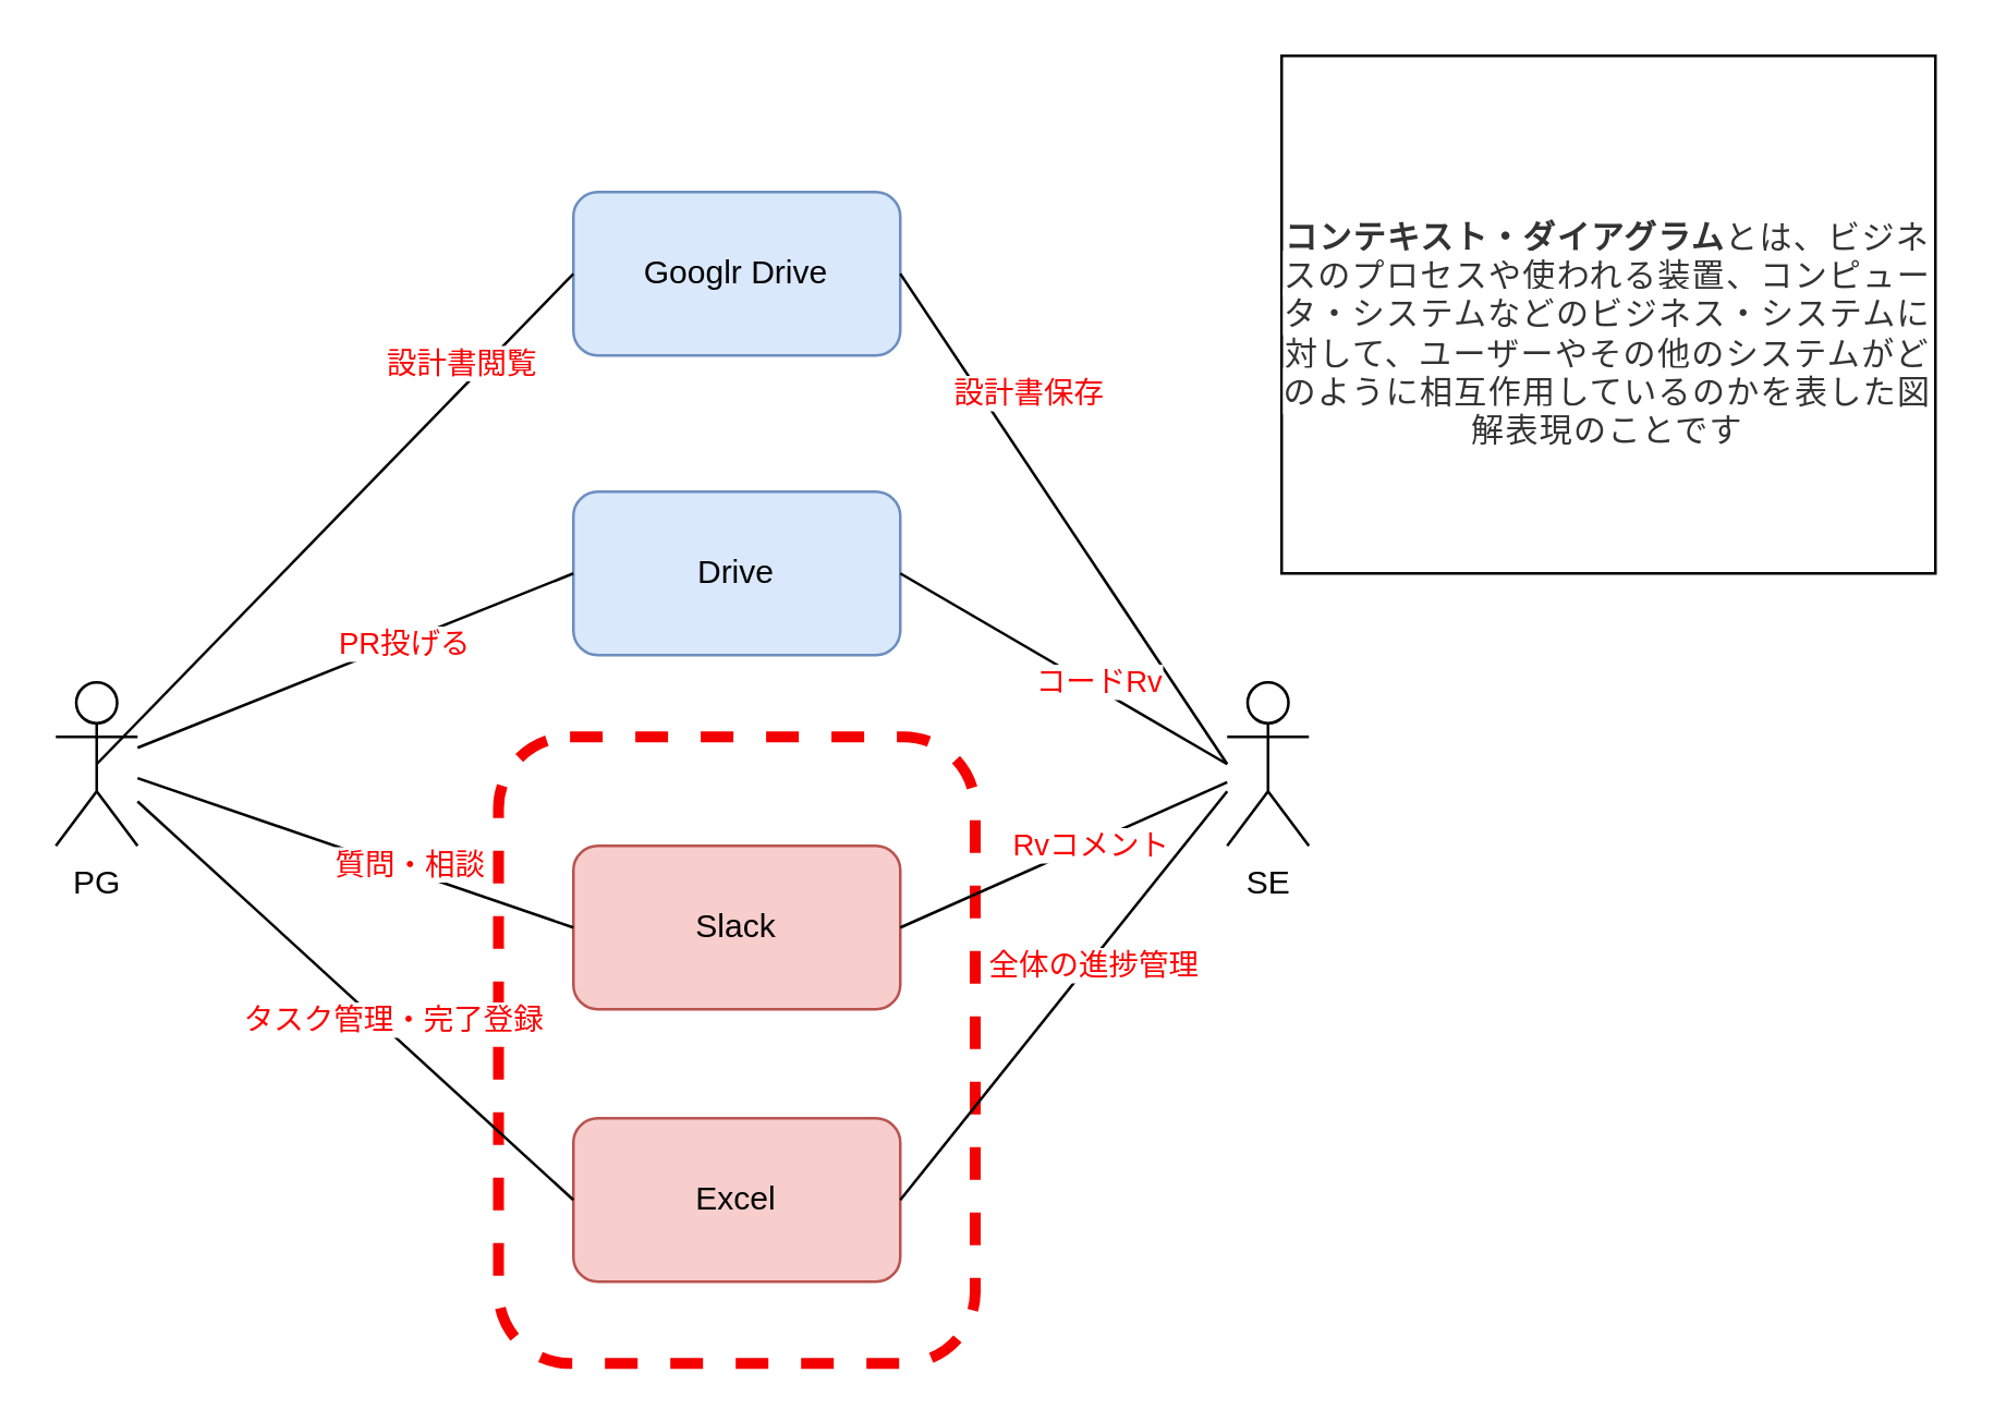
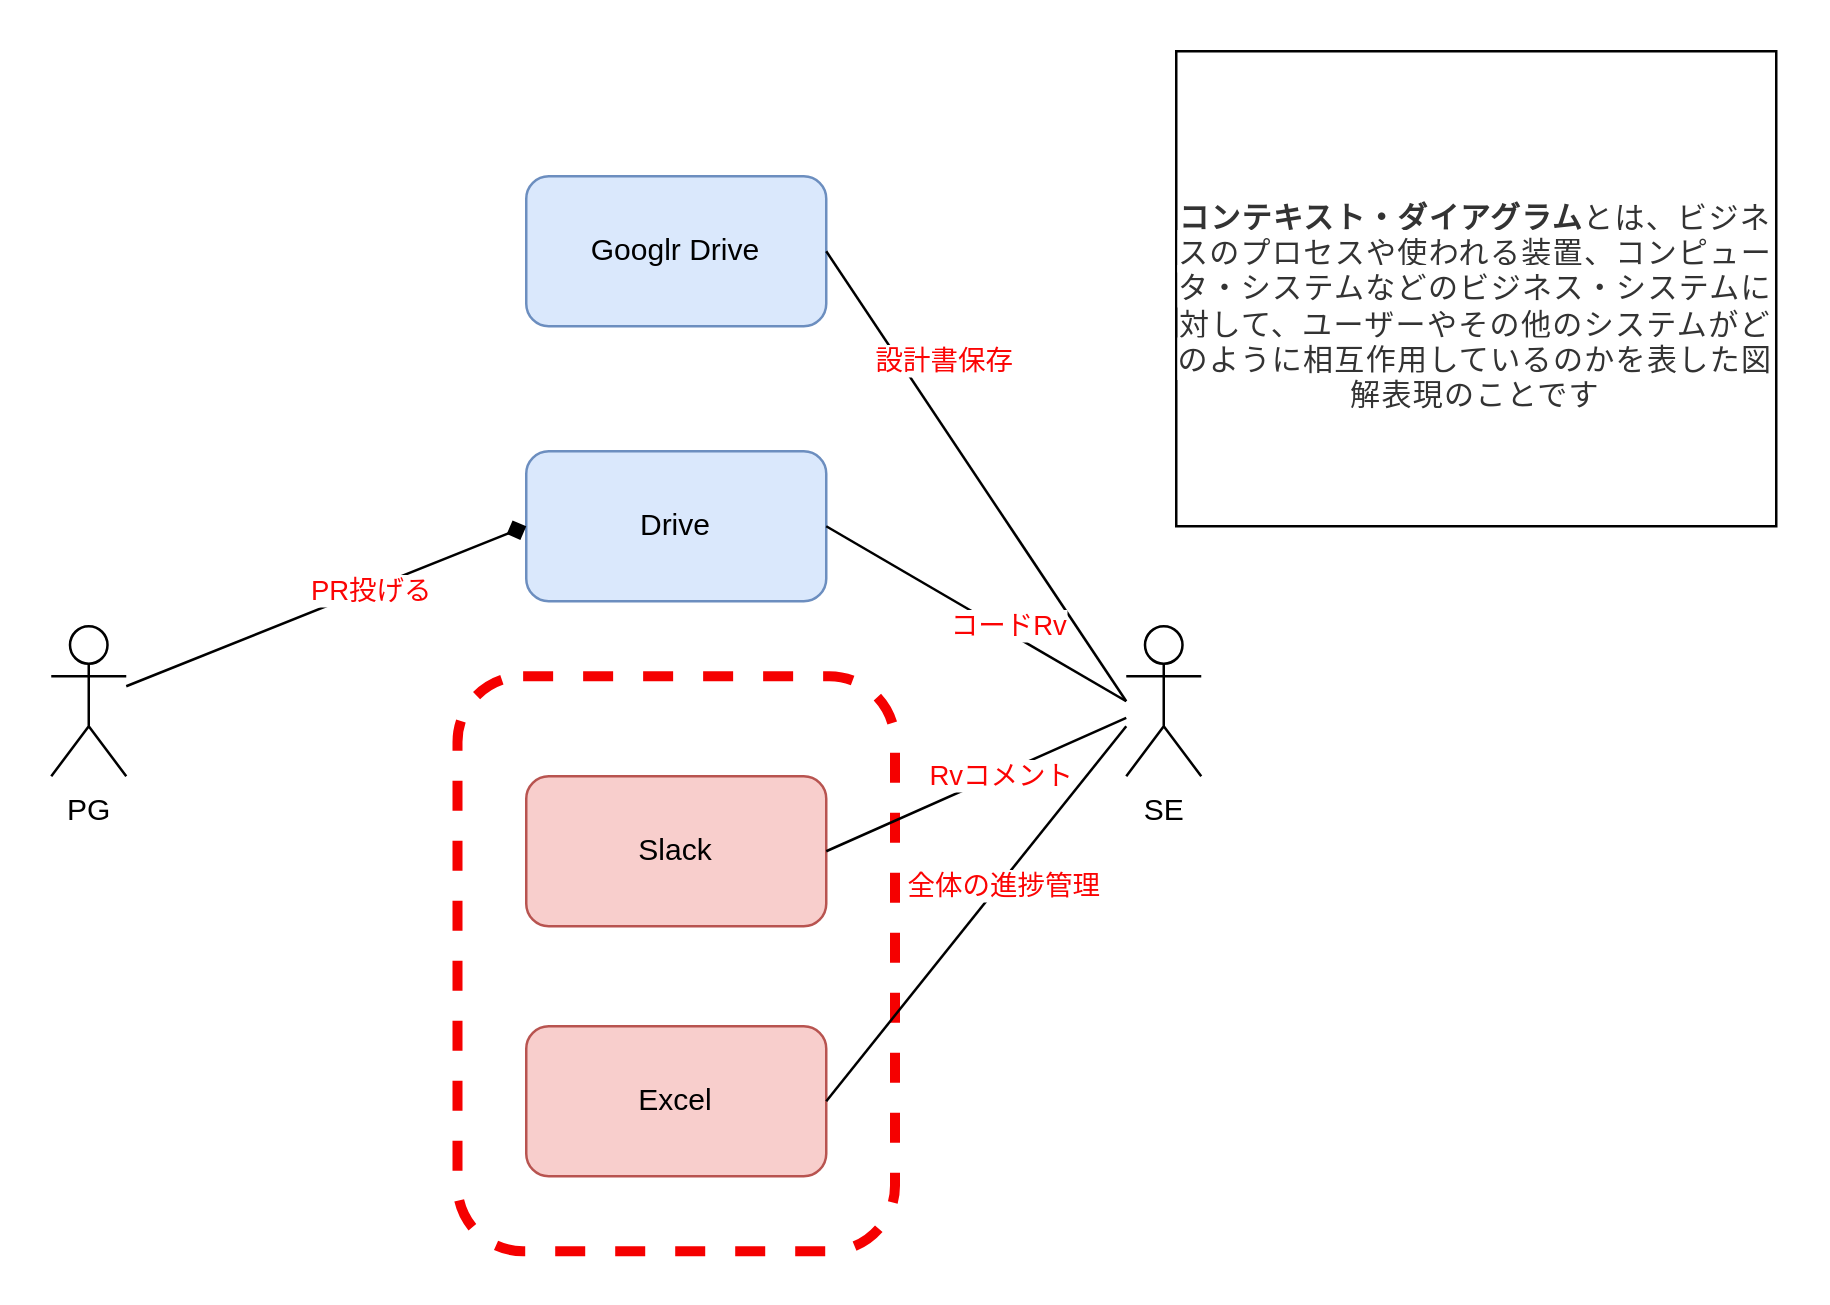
- <mxCell id="9" value="" style="endArrow=none;html=1;rounded=0;entryX=0;entryY=0.5;entryDx=0;entryDy=0;exitX=0.5;exitY=0.5;exitDx=0;exitDy=0;exitPerimeter=0;" parent="1" source="3" target="5" edge="1"><mxGeometry width="50" height="50" relative="1" as="geometry"><mxPoint x="220" y="300" as="sourcePoint" /><mxPoint x="270" y="250" as="targetPoint" /></mxGeometry></mxCell>
- <mxCell id="10" value="設計書閲覧" style="edgeLabel;html=1;align=center;verticalAlign=middle;resizable=0;points=[];fontColor=#fb0404;" parent="9" vertex="1" connectable="0"><mxGeometry x="0.587" y="7" relative="1" as="geometry"><mxPoint as="offset" /></mxGeometry></mxCell>
- <mxCell id="15" value="" style="endArrow=none;html=1;rounded=0;entryX=0;entryY=0.5;entryDx=0;entryDy=0;" parent="1" source="3" target="6" edge="1"><mxGeometry width="50" height="50" relative="1" as="geometry"><mxPoint x="220" y="300" as="sourcePoint" /><mxPoint x="270" y="250" as="targetPoint" /></mxGeometry></mxCell>
+ <mxCell id="15" value="" style="endArrow=diamond;html=1;rounded=0;entryX=0;entryY=0.5;entryDx=0;entryDy=0;" parent="1" source="3" target="6" edge="1"><mxGeometry width="50" height="50" relative="1" as="geometry"><mxPoint x="220" y="300" as="sourcePoint" /><mxPoint x="270" y="250" as="targetPoint" /></mxGeometry></mxCell>
- <mxCell id="17" value="" style="endArrow=none;html=1;rounded=0;entryX=0;entryY=0.5;entryDx=0;entryDy=0;" parent="1" source="3" target="7" edge="1"><mxGeometry width="50" height="50" relative="1" as="geometry"><mxPoint x="60" y="286" as="sourcePoint" /><mxPoint x="220" y="240" as="targetPoint" /></mxGeometry></mxCell>
- <mxCell id="18" value="質問・相談" style="edgeLabel;html=1;align=center;verticalAlign=middle;resizable=0;points=[];fontColor=#fb0404;" parent="17" vertex="1" connectable="0"><mxGeometry x="0.23" y="2" relative="1" as="geometry"><mxPoint as="offset" /></mxGeometry></mxCell>
- <mxCell id="23" value="" style="endArrow=none;html=1;rounded=0;entryX=0;entryY=0.5;entryDx=0;entryDy=0;" parent="1" source="3" target="8" edge="1"><mxGeometry width="50" height="50" relative="1" as="geometry"><mxPoint x="60" y="295" as="sourcePoint" /><mxPoint x="230" y="350" as="targetPoint" /></mxGeometry></mxCell>
- <mxCell id="24" value="タスク管理・完了登録" style="edgeLabel;html=1;align=center;verticalAlign=middle;resizable=0;points=[];fontColor=#fb0404;" parent="23" vertex="1" connectable="0"><mxGeometry x="0.131" y="4" relative="1" as="geometry"><mxPoint as="offset" /></mxGeometry></mxCell>
